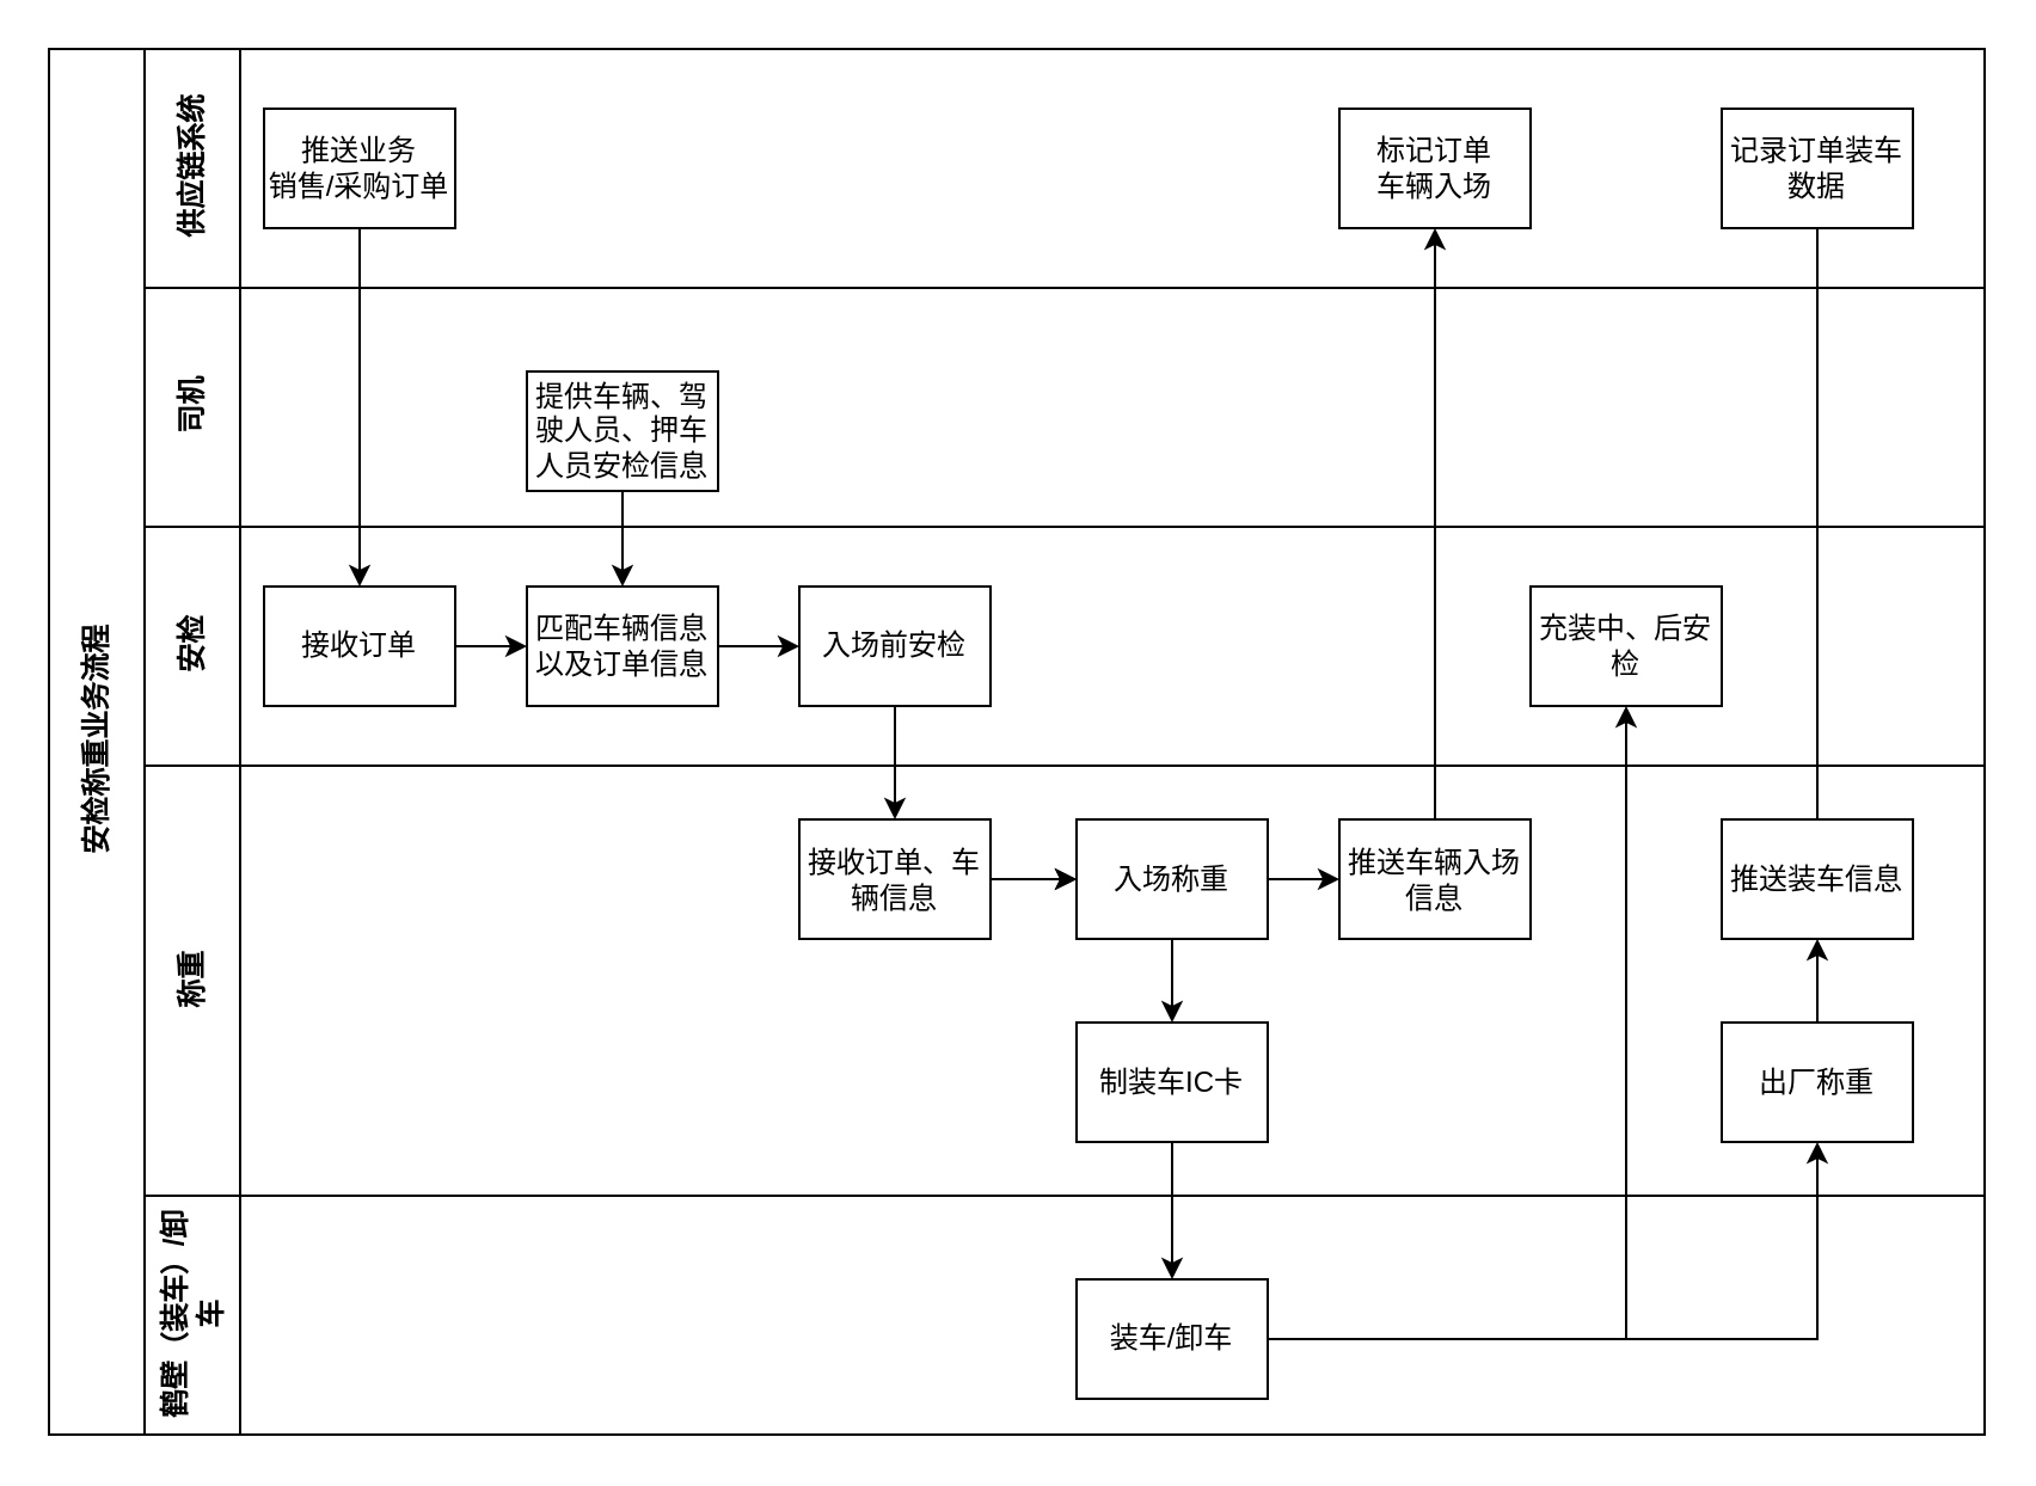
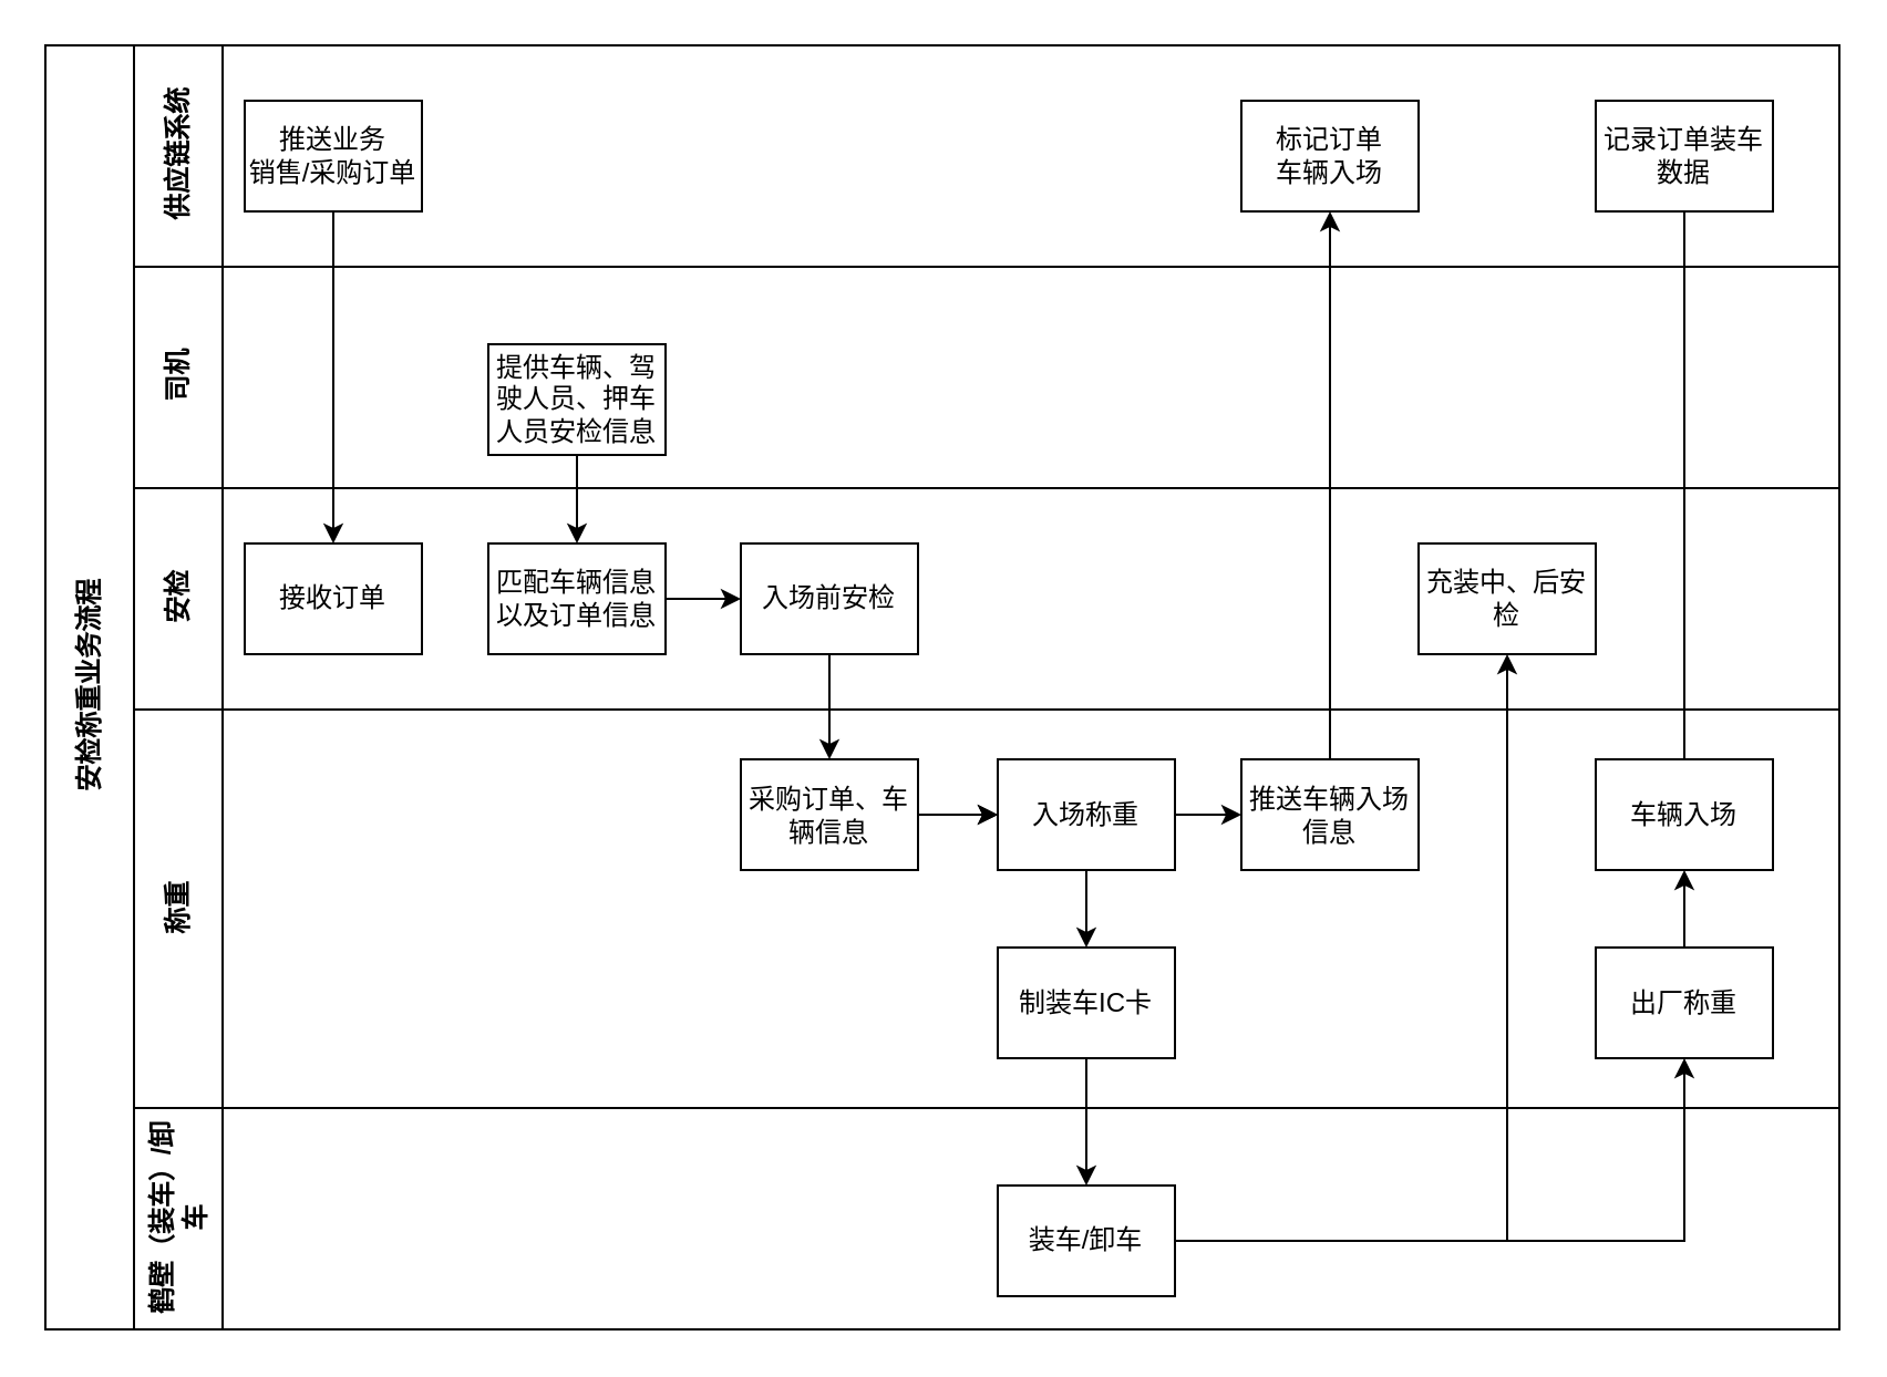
- <mxCell id="10" value="" style="edgeStyle=orthogonalEdgeStyle;rounded=0;orthogonalLoop=1;jettySize=auto;html=1;" edge="1" parent="9" source="11" target="14"><mxGeometry relative="1" as="geometry" /></mxCell>
- <mxCell id="17" value="接收订单、车辆信息" style="rounded=0;whiteSpace=wrap;html=1;fontFamily=Helvetica;fontSize=12;fontColor=#000000;align=center;" vertex="1" parent="16"><mxGeometry x="274" y="22.5" width="80" height="50" as="geometry" /></mxCell>
+ <mxCell id="17" value="采购订单、车辆信息" style="rounded=0;whiteSpace=wrap;html=1;fontFamily=Helvetica;fontSize=12;fontColor=#000000;align=center;" vertex="1" parent="16"><mxGeometry x="274" y="22.5" width="80" height="50" as="geometry" /></mxCell>
- <mxCell id="26" value="推送装车信息" style="whiteSpace=wrap;html=1;fontColor=#000000;rounded=0;" vertex="1" parent="16"><mxGeometry x="660" y="22.5" width="80" height="50" as="geometry" /></mxCell>
+ <mxCell id="26" value="车辆入场" style="whiteSpace=wrap;html=1;fontColor=#000000;rounded=0;" vertex="1" parent="16"><mxGeometry x="660" y="22.5" width="80" height="50" as="geometry" /></mxCell>
